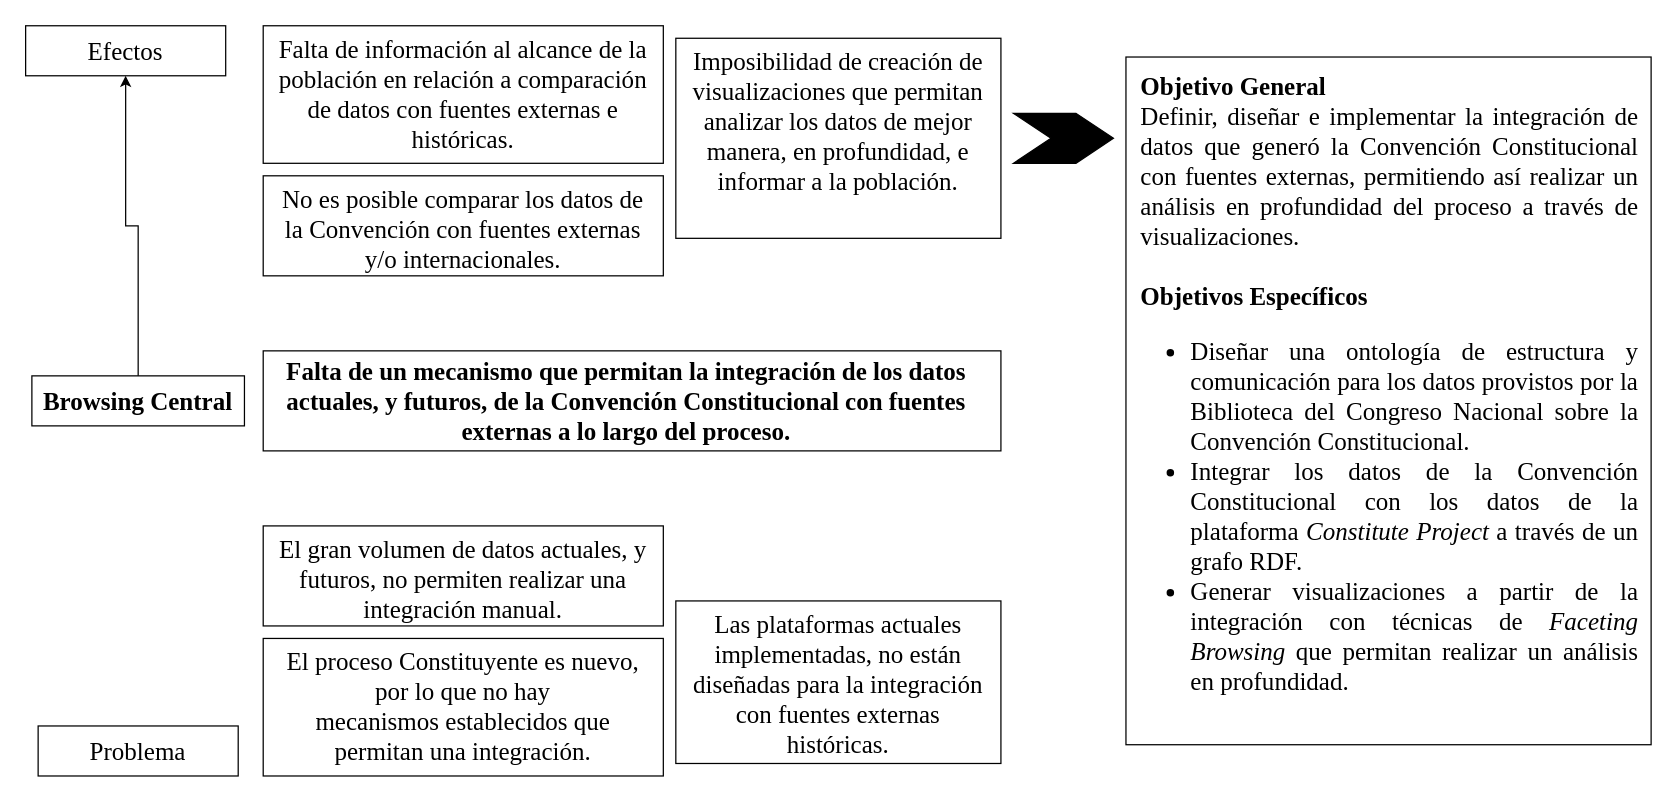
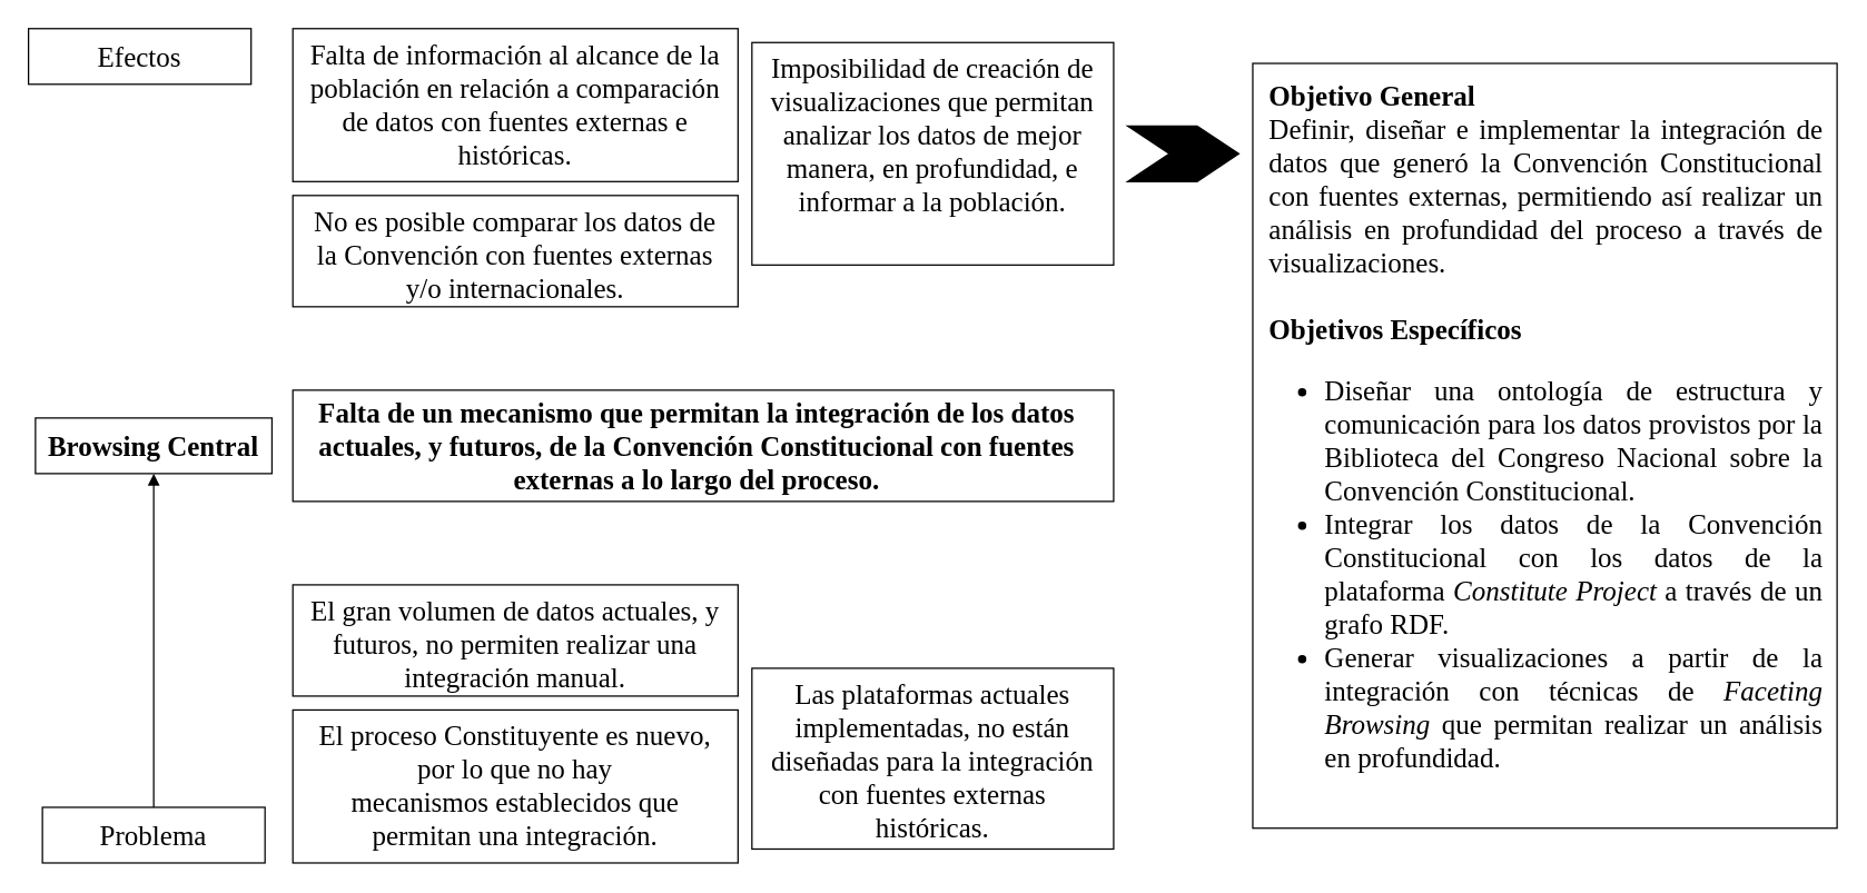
- <mxCell id="2" style="edgeStyle=orthogonalEdgeStyle;rounded=0;orthogonalLoop=1;jettySize=auto;html=1;fontFamily=Times New Roman;fontSize=20;" parent="1" source="3" target="4" edge="1"><mxGeometry relative="1" as="geometry" /></mxCell>
+ <mxCell id="5" style="edgeStyle=orthogonalEdgeStyle;rounded=0;orthogonalLoop=1;jettySize=auto;html=1;fontFamily=Times New Roman;fontSize=20;endArrow=block;endFill=1;" parent="1" source="6" target="3" edge="1"><mxGeometry relative="1" as="geometry" /></mxCell>
